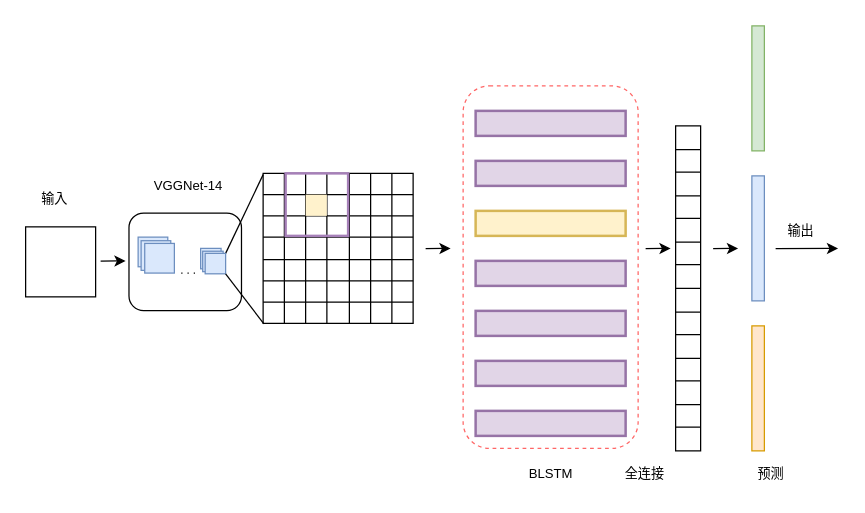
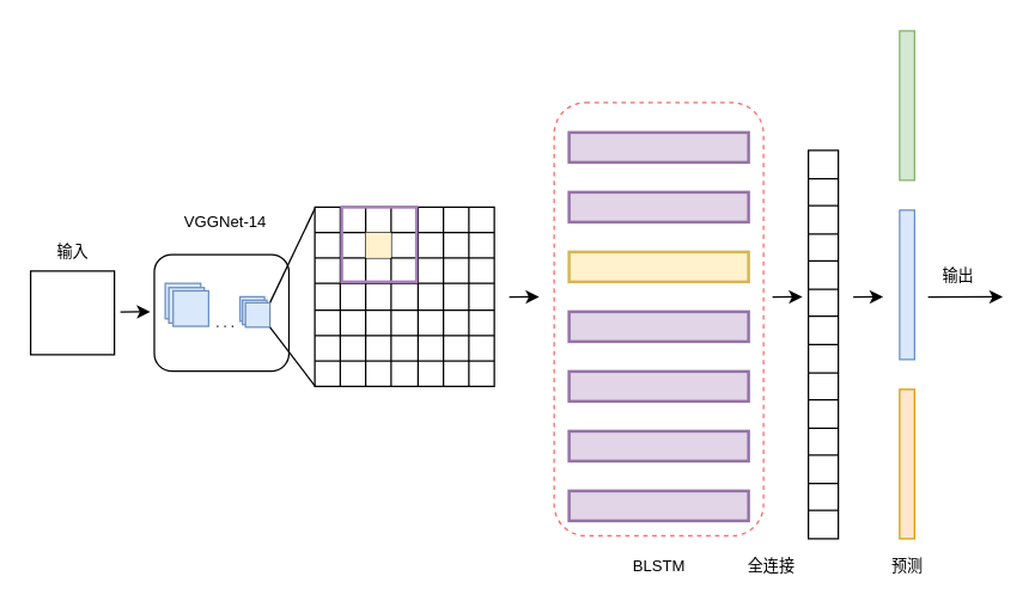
- <mxCell id="5" value="输入" style="text;html=1;align=center;verticalAlign=middle;resizable=0;points=[];autosize=1;fontSize=10.5;" vertex="1" parent="1"><mxGeometry x="23" y="148" width="40" height="20" as="geometry" /></mxCell>
+ <mxCell id="5" value="输入" style="text;html=1;align=center;verticalAlign=middle;resizable=0;points=[];autosize=1;fontSize=10.5;" vertex="1" parent="1"><mxGeometry x="28" y="158" width="40" height="20" as="geometry" /></mxCell>
- <mxCell id="120" value="&lt;font style=&quot;font-size: 10.5px&quot;&gt;预测&lt;br&gt;&lt;/font&gt;" style="text;html=1;align=center;verticalAlign=middle;resizable=0;points=[];autosize=1;fontSize=10.5;" vertex="1" parent="1"><mxGeometry x="596" y="368" width="40" height="20" as="geometry" /></mxCell>
+ <mxCell id="120" value="&lt;font style=&quot;font-size: 10.5px&quot;&gt;预测&lt;br&gt;&lt;/font&gt;" style="text;html=1;align=center;verticalAlign=middle;resizable=0;points=[];autosize=1;fontSize=10.5;" vertex="1" parent="1"><mxGeometry x="586" y="368" width="40" height="20" as="geometry" /></mxCell>
